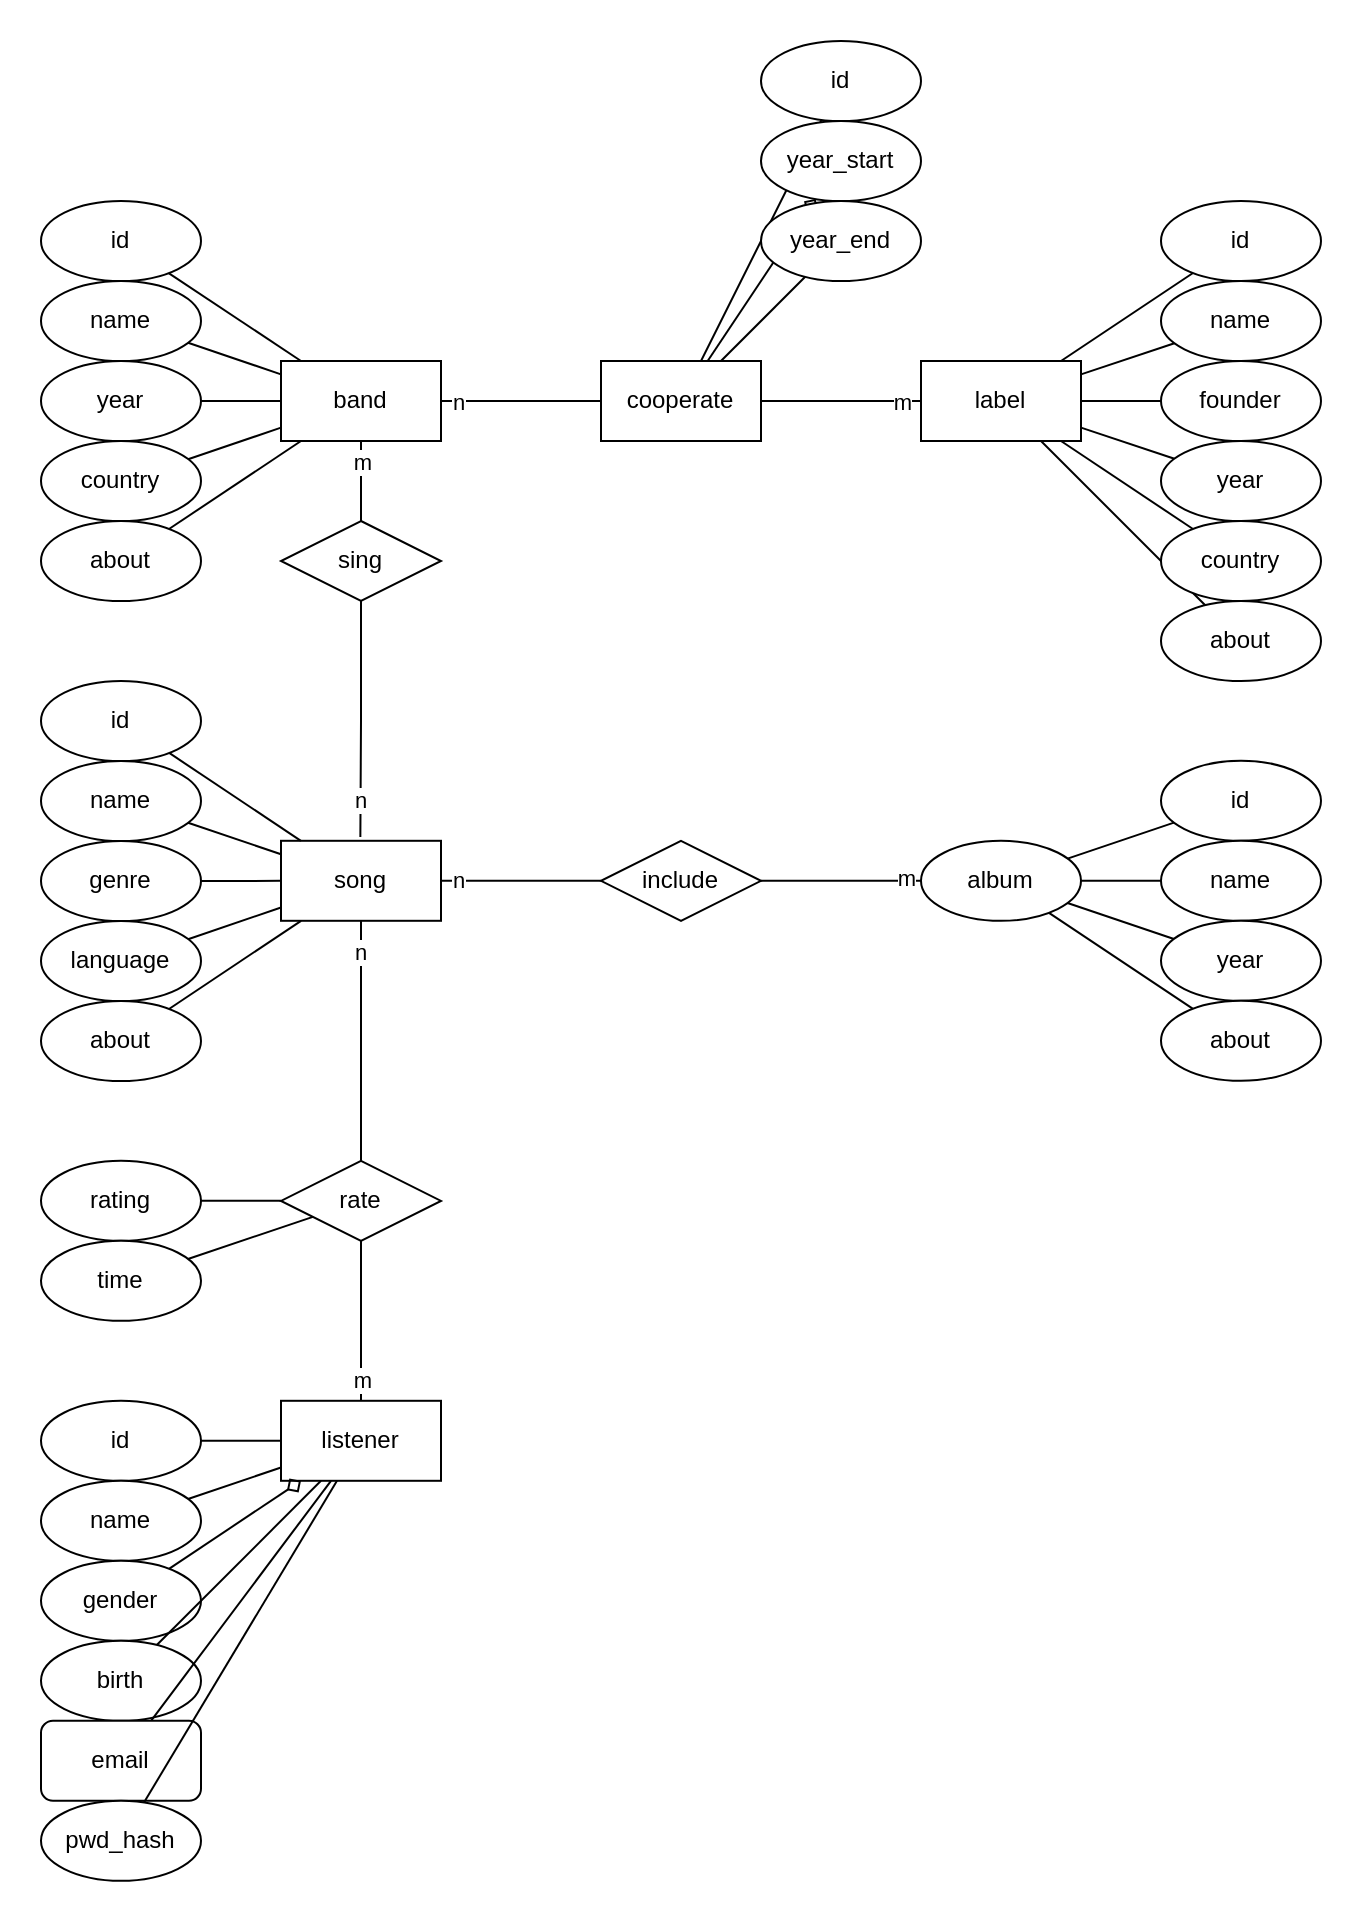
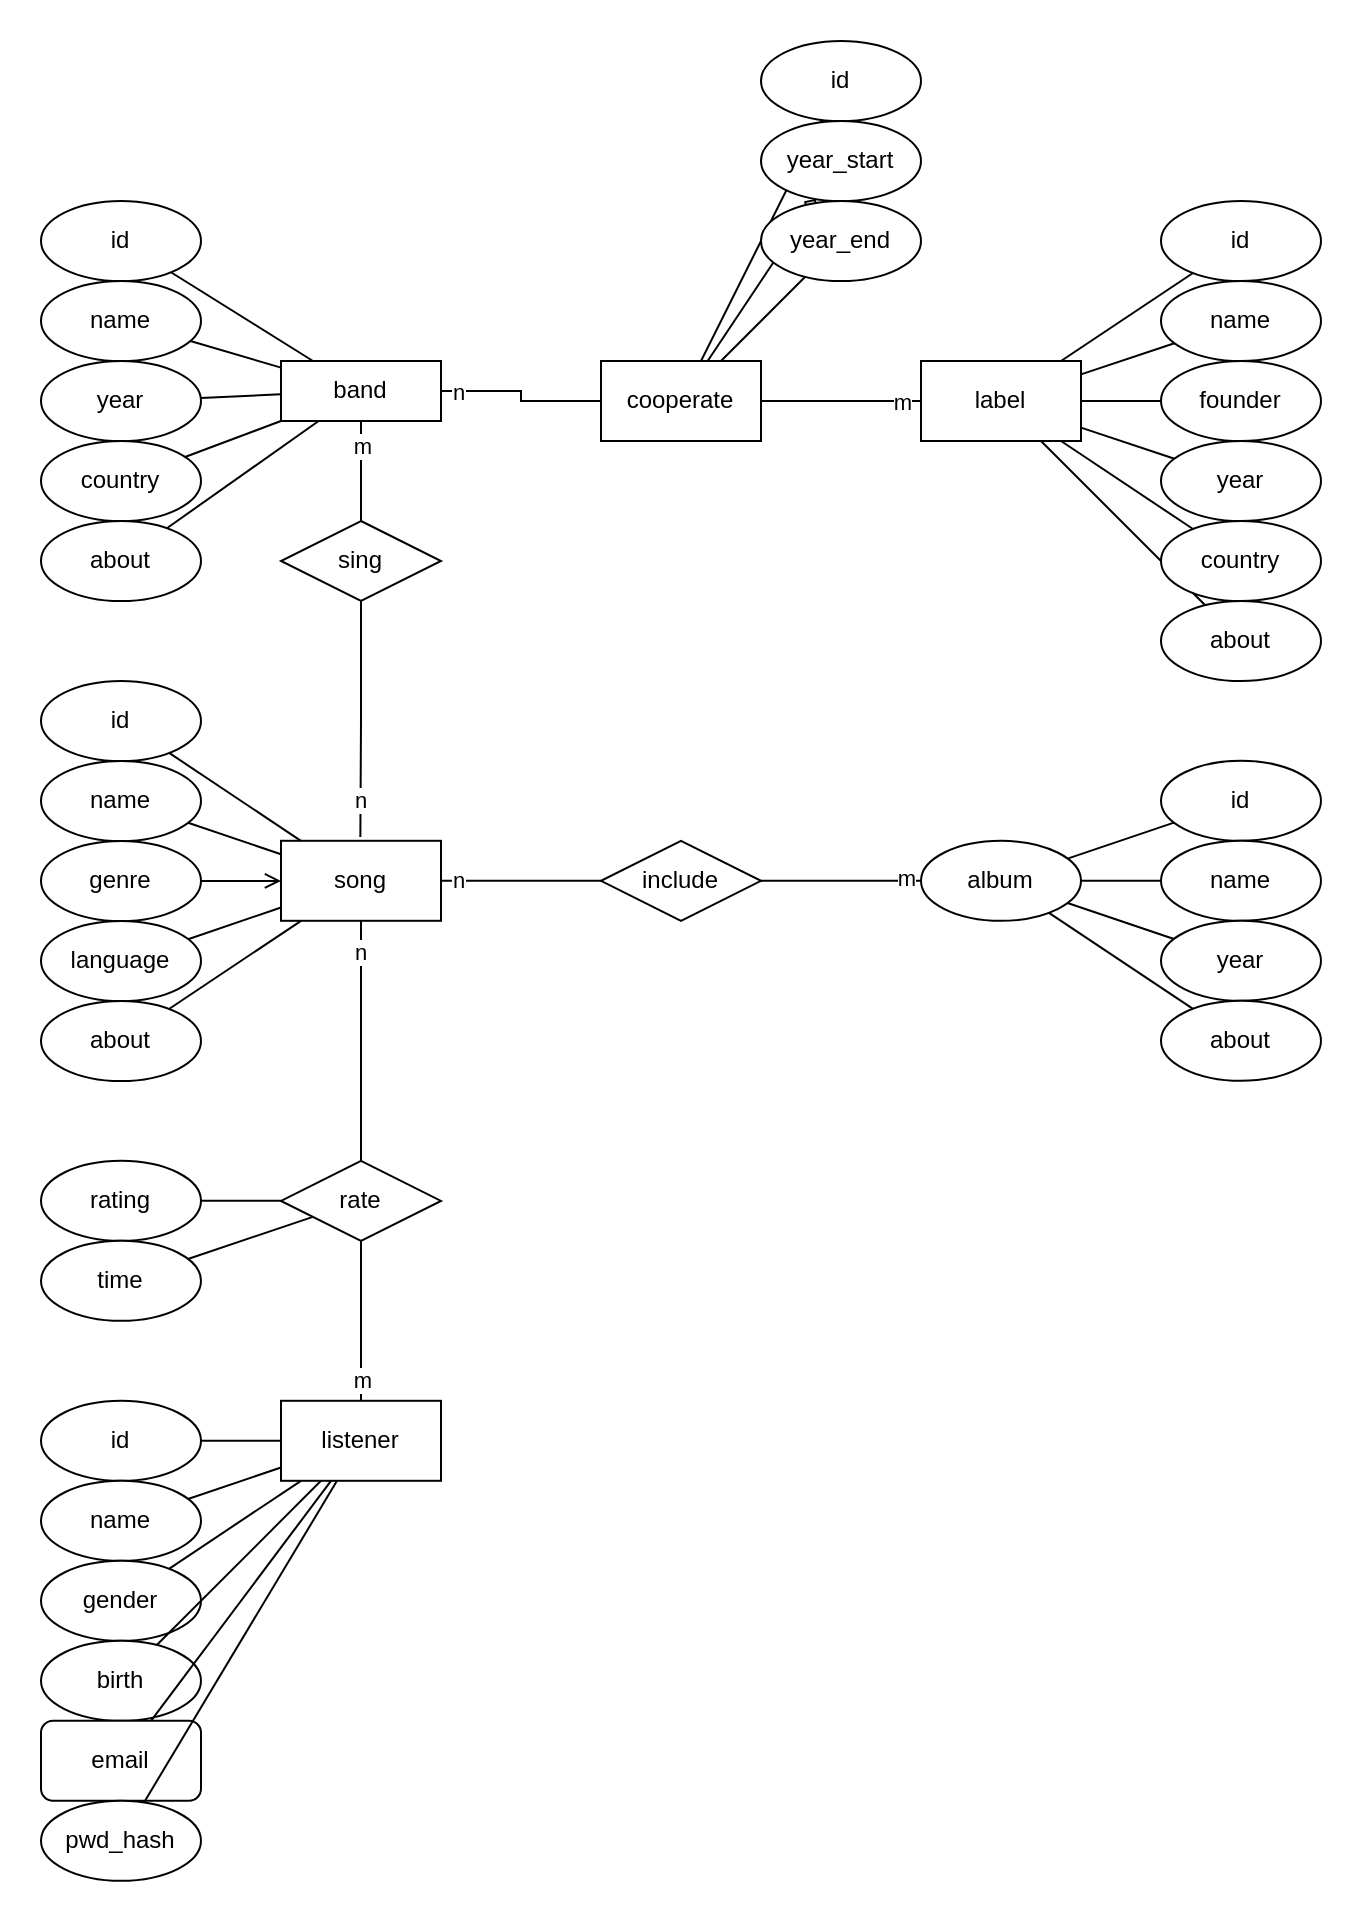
- <mxCell id="4" value="&lt;div&gt;band&lt;/div&gt;" style="rounded=0;whiteSpace=wrap;html=1;" parent="1" vertex="1"><mxGeometry x="140" y="180" width="80" height="40" as="geometry" /></mxCell>
+ <mxCell id="4" value="&lt;div&gt;band&lt;/div&gt;" style="rounded=0;whiteSpace=wrap;html=1;" parent="1" vertex="1"><mxGeometry x="140" y="180" width="80" height="30" as="geometry" /></mxCell>
- <mxCell id="53" style="edgeStyle=none;rounded=0;orthogonalLoop=1;jettySize=auto;html=1;endArrow=none;endFill=0;" parent="1" source="54" target="8" edge="1"><mxGeometry relative="1" as="geometry" /></mxCell>
+ <mxCell id="53" style="edgeStyle=none;rounded=0;orthogonalLoop=1;jettySize=auto;html=1;endArrow=open;endFill=0;" parent="1" source="54" target="8" edge="1"><mxGeometry relative="1" as="geometry" /></mxCell>
- <mxCell id="75" style="edgeStyle=none;rounded=0;orthogonalLoop=1;jettySize=auto;html=1;endArrow=diamond;endFill=0;" parent="1" source="76" target="11" edge="1"><mxGeometry relative="1" as="geometry" /></mxCell>
+ <mxCell id="75" style="edgeStyle=none;rounded=0;orthogonalLoop=1;jettySize=auto;html=1;endArrow=none;endFill=0;" parent="1" source="76" target="11" edge="1"><mxGeometry relative="1" as="geometry" /></mxCell>
